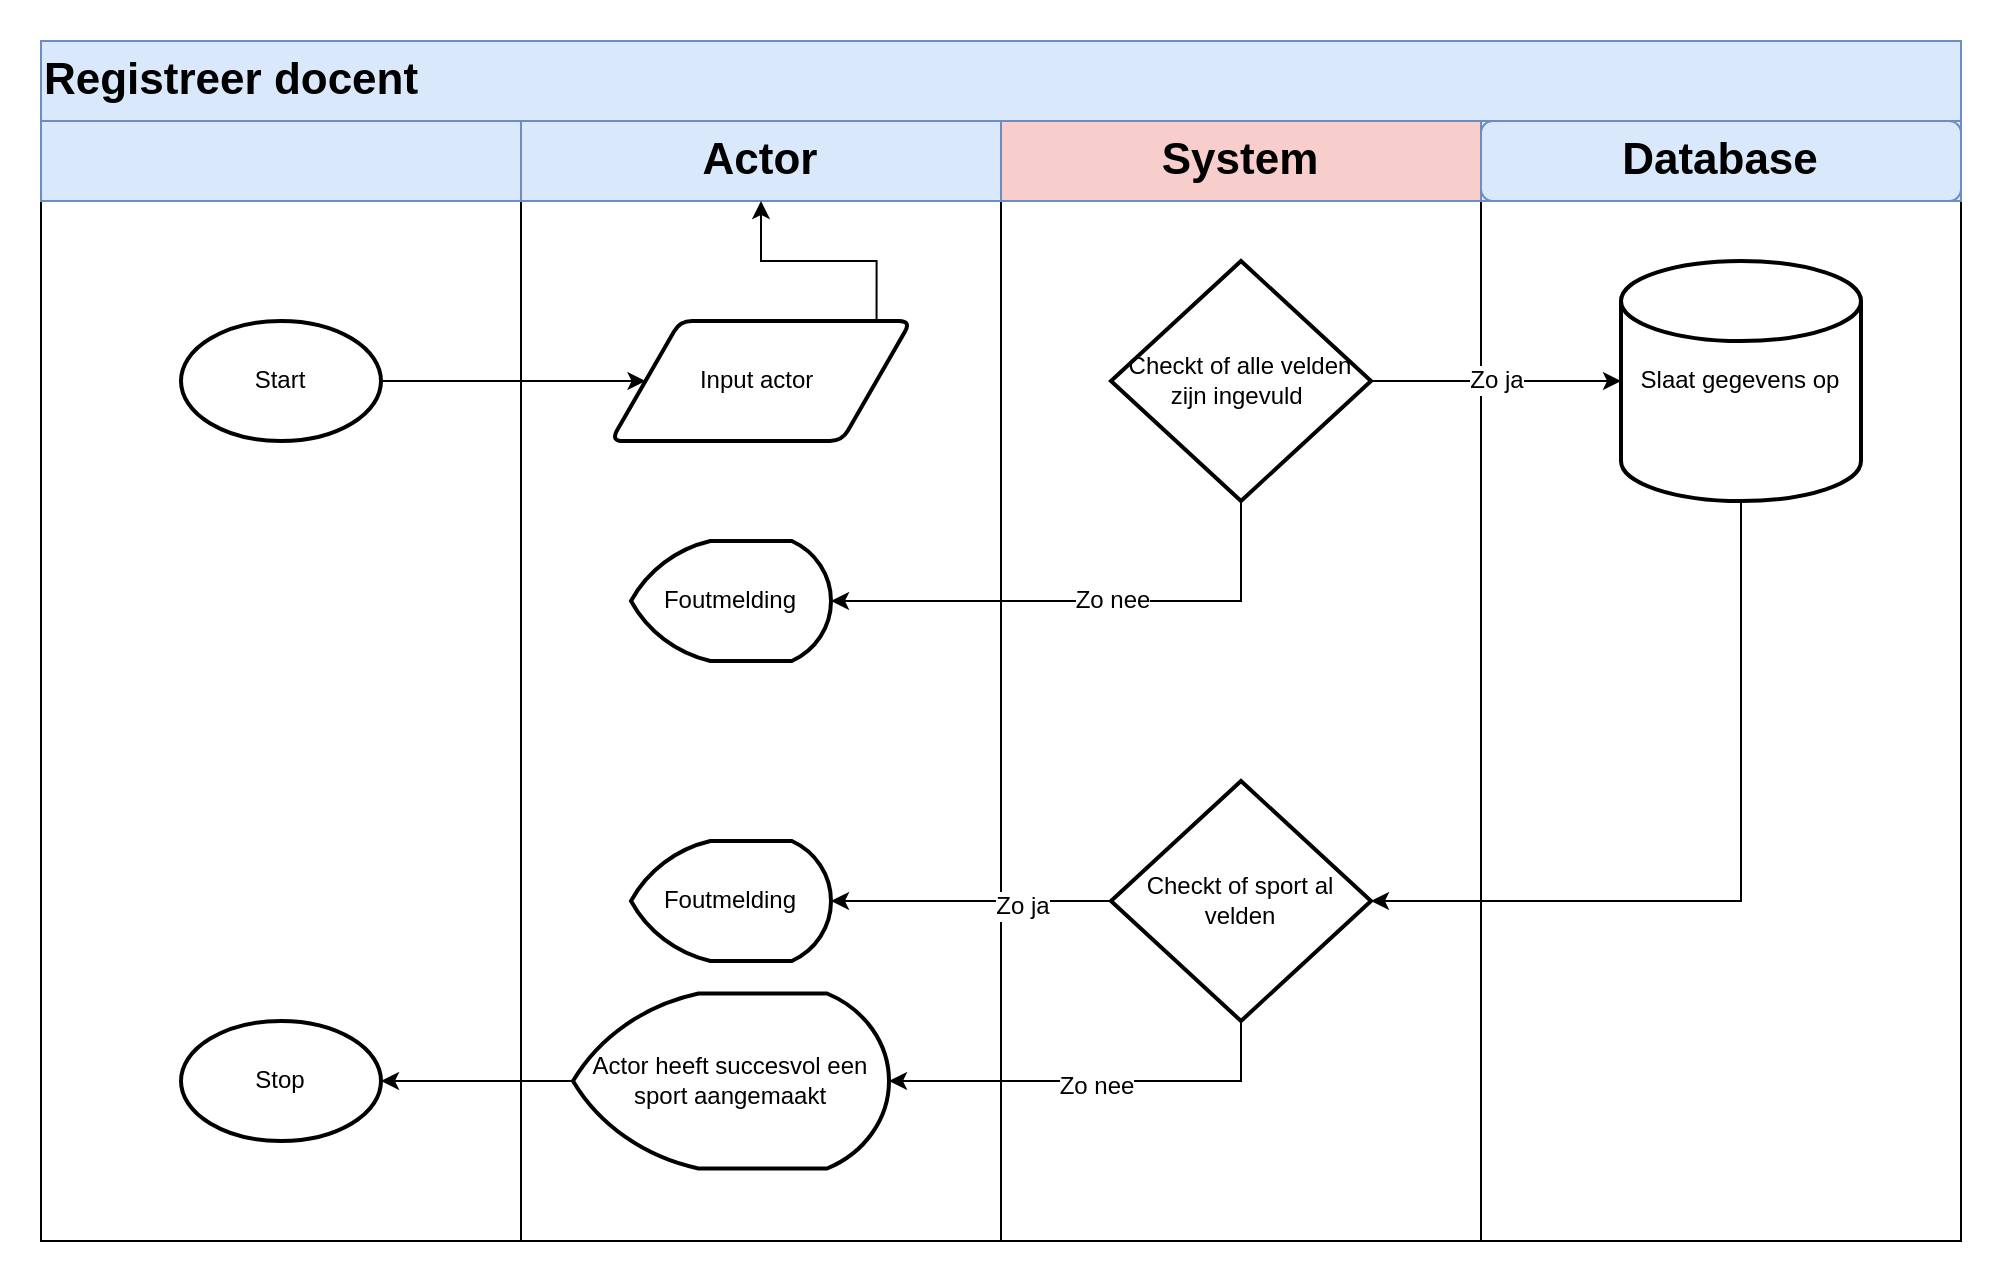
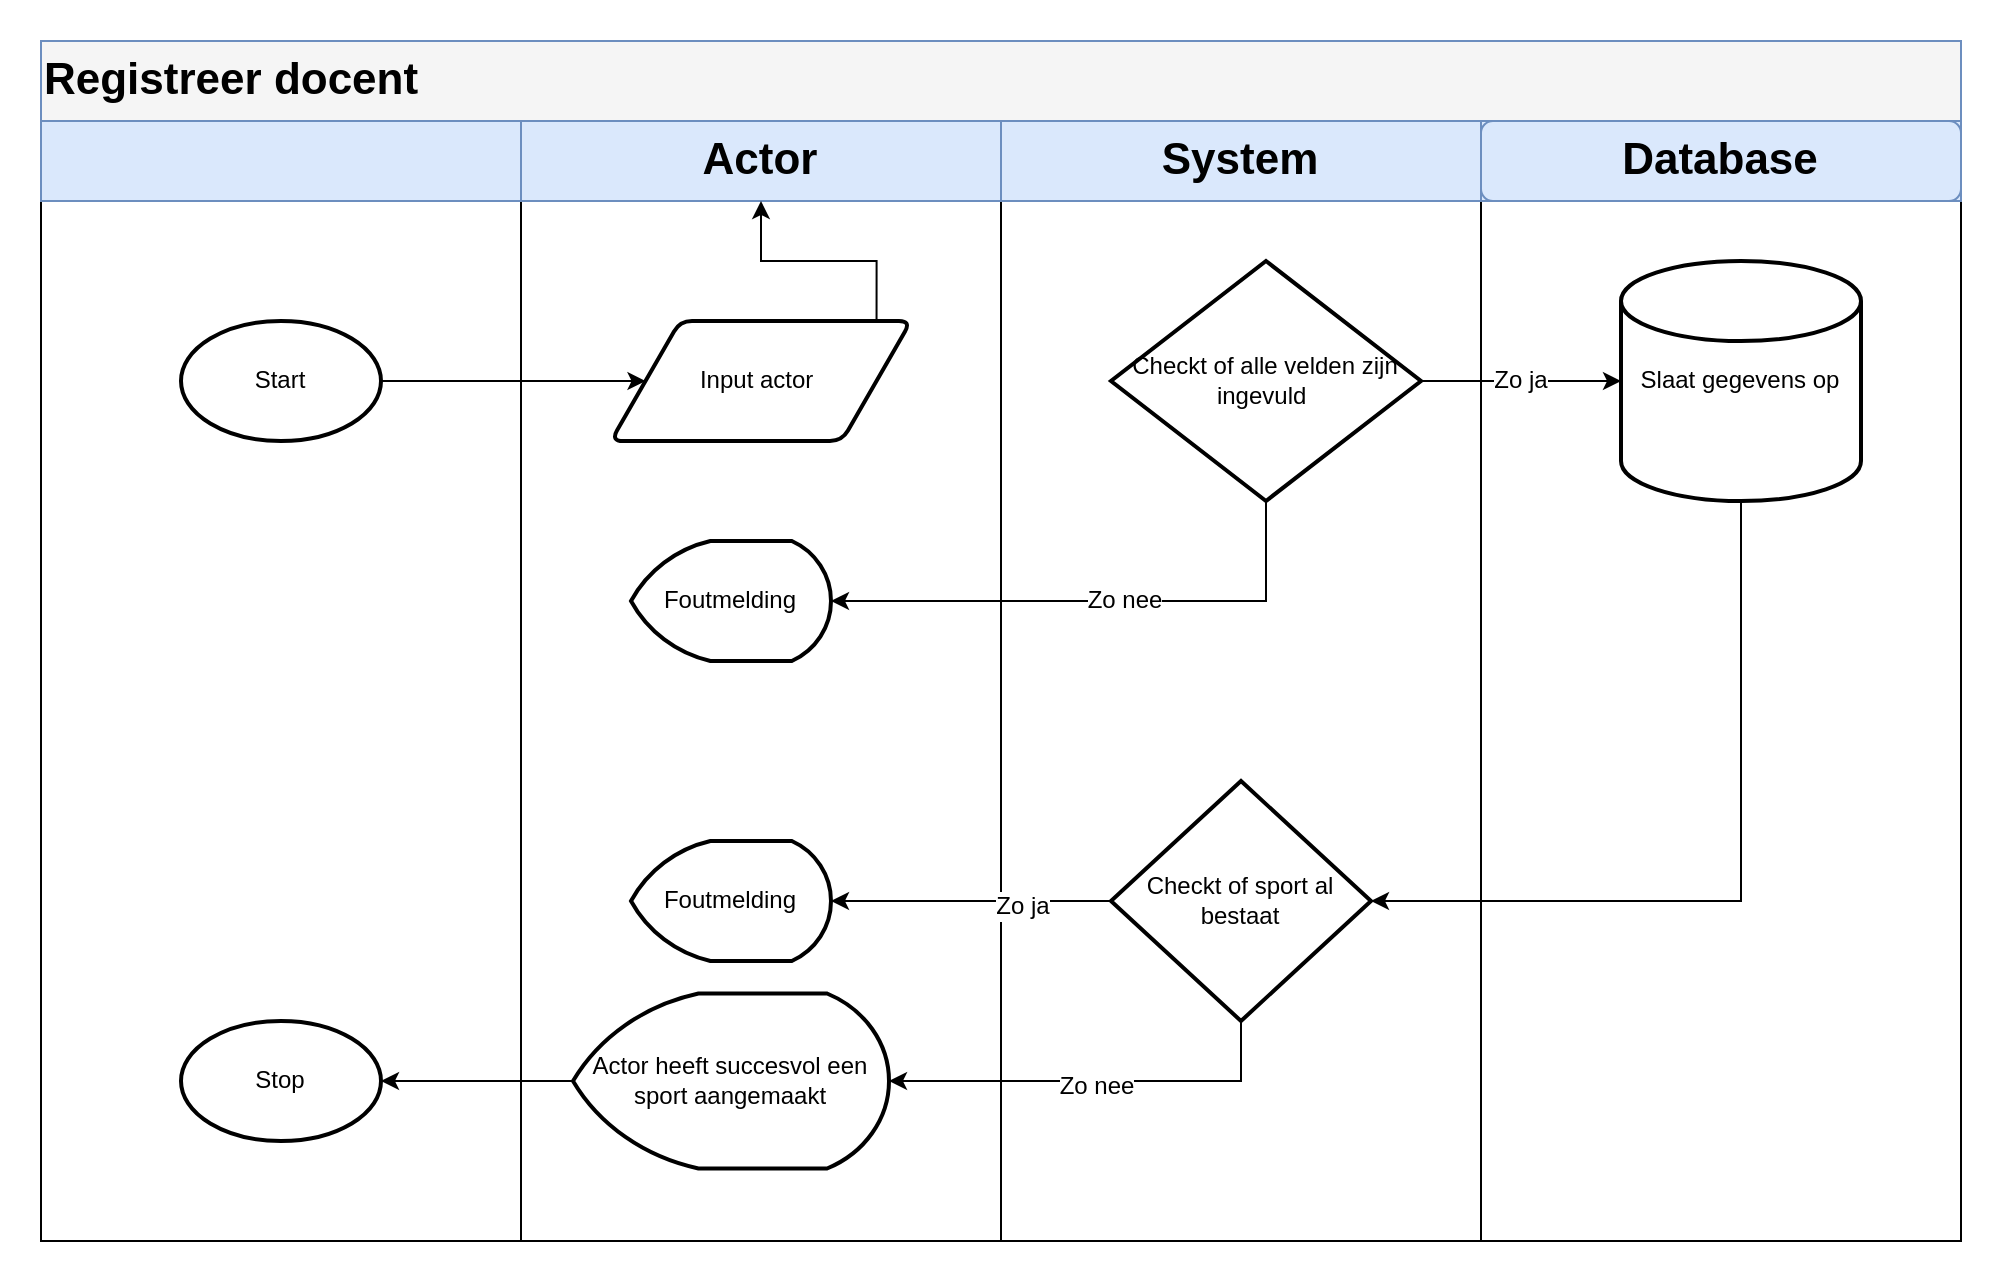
- <mxCell id="7" value="&lt;span style=&quot;font-size: 22px&quot;&gt;&lt;b&gt;Registreer docent&lt;/b&gt;&lt;/span&gt;" style="rounded=0;whiteSpace=wrap;html=1;fillColor=#dae8fc;strokeColor=#6c8ebf;align=left;" parent="1" vertex="1"><mxGeometry x="20" y="20" width="960" height="40" as="geometry" /></mxCell>
+ <mxCell id="7" value="&lt;span style=&quot;font-size: 22px&quot;&gt;&lt;b&gt;Registreer docent&lt;/b&gt;&lt;/span&gt;" style="rounded=0;whiteSpace=wrap;html=1;fillColor=#f5f5f5;strokeColor=#6c8ebf;align=left;" parent="1" vertex="1"><mxGeometry x="20" y="20" width="960" height="40" as="geometry" /></mxCell>
- <mxCell id="10" value="&lt;b&gt;&lt;font style=&quot;font-size: 22px&quot;&gt;System&lt;/font&gt;&lt;/b&gt;" style="rounded=0;whiteSpace=wrap;html=1;fillColor=#f8cecc;strokeColor=#6c8ebf;" parent="1" vertex="1"><mxGeometry x="500" y="60" width="240" height="40" as="geometry" /></mxCell>
+ <mxCell id="10" value="&lt;b&gt;&lt;font style=&quot;font-size: 22px&quot;&gt;System&lt;/font&gt;&lt;/b&gt;" style="rounded=0;whiteSpace=wrap;html=1;fillColor=#dae8fc;strokeColor=#6c8ebf;" parent="1" vertex="1"><mxGeometry x="500" y="60" width="240" height="40" as="geometry" /></mxCell>
- <mxCell id="19" value="Checkt of alle velden zijn ingevuld&amp;nbsp;" style="strokeWidth=2;html=1;shape=mxgraph.flowchart.decision;whiteSpace=wrap;fontSize=12;" parent="1" vertex="1"><mxGeometry x="555" y="130" width="130" height="120" as="geometry" /></mxCell>
+ <mxCell id="19" value="Checkt of alle velden zijn ingevuld&amp;nbsp;" style="strokeWidth=2;html=1;shape=mxgraph.flowchart.decision;whiteSpace=wrap;fontSize=12;" parent="1" vertex="1"><mxGeometry x="555" y="130" width="155" height="120" as="geometry" /></mxCell>
- <mxCell id="27" value="Checkt of sport al velden" style="strokeWidth=2;html=1;shape=mxgraph.flowchart.decision;whiteSpace=wrap;fontSize=12;" parent="1" vertex="1"><mxGeometry x="555" y="390" width="130" height="120" as="geometry" /></mxCell>
+ <mxCell id="27" value="Checkt of sport al bestaat" style="strokeWidth=2;html=1;shape=mxgraph.flowchart.decision;whiteSpace=wrap;fontSize=12;" parent="1" vertex="1"><mxGeometry x="555" y="390" width="130" height="120" as="geometry" /></mxCell>
